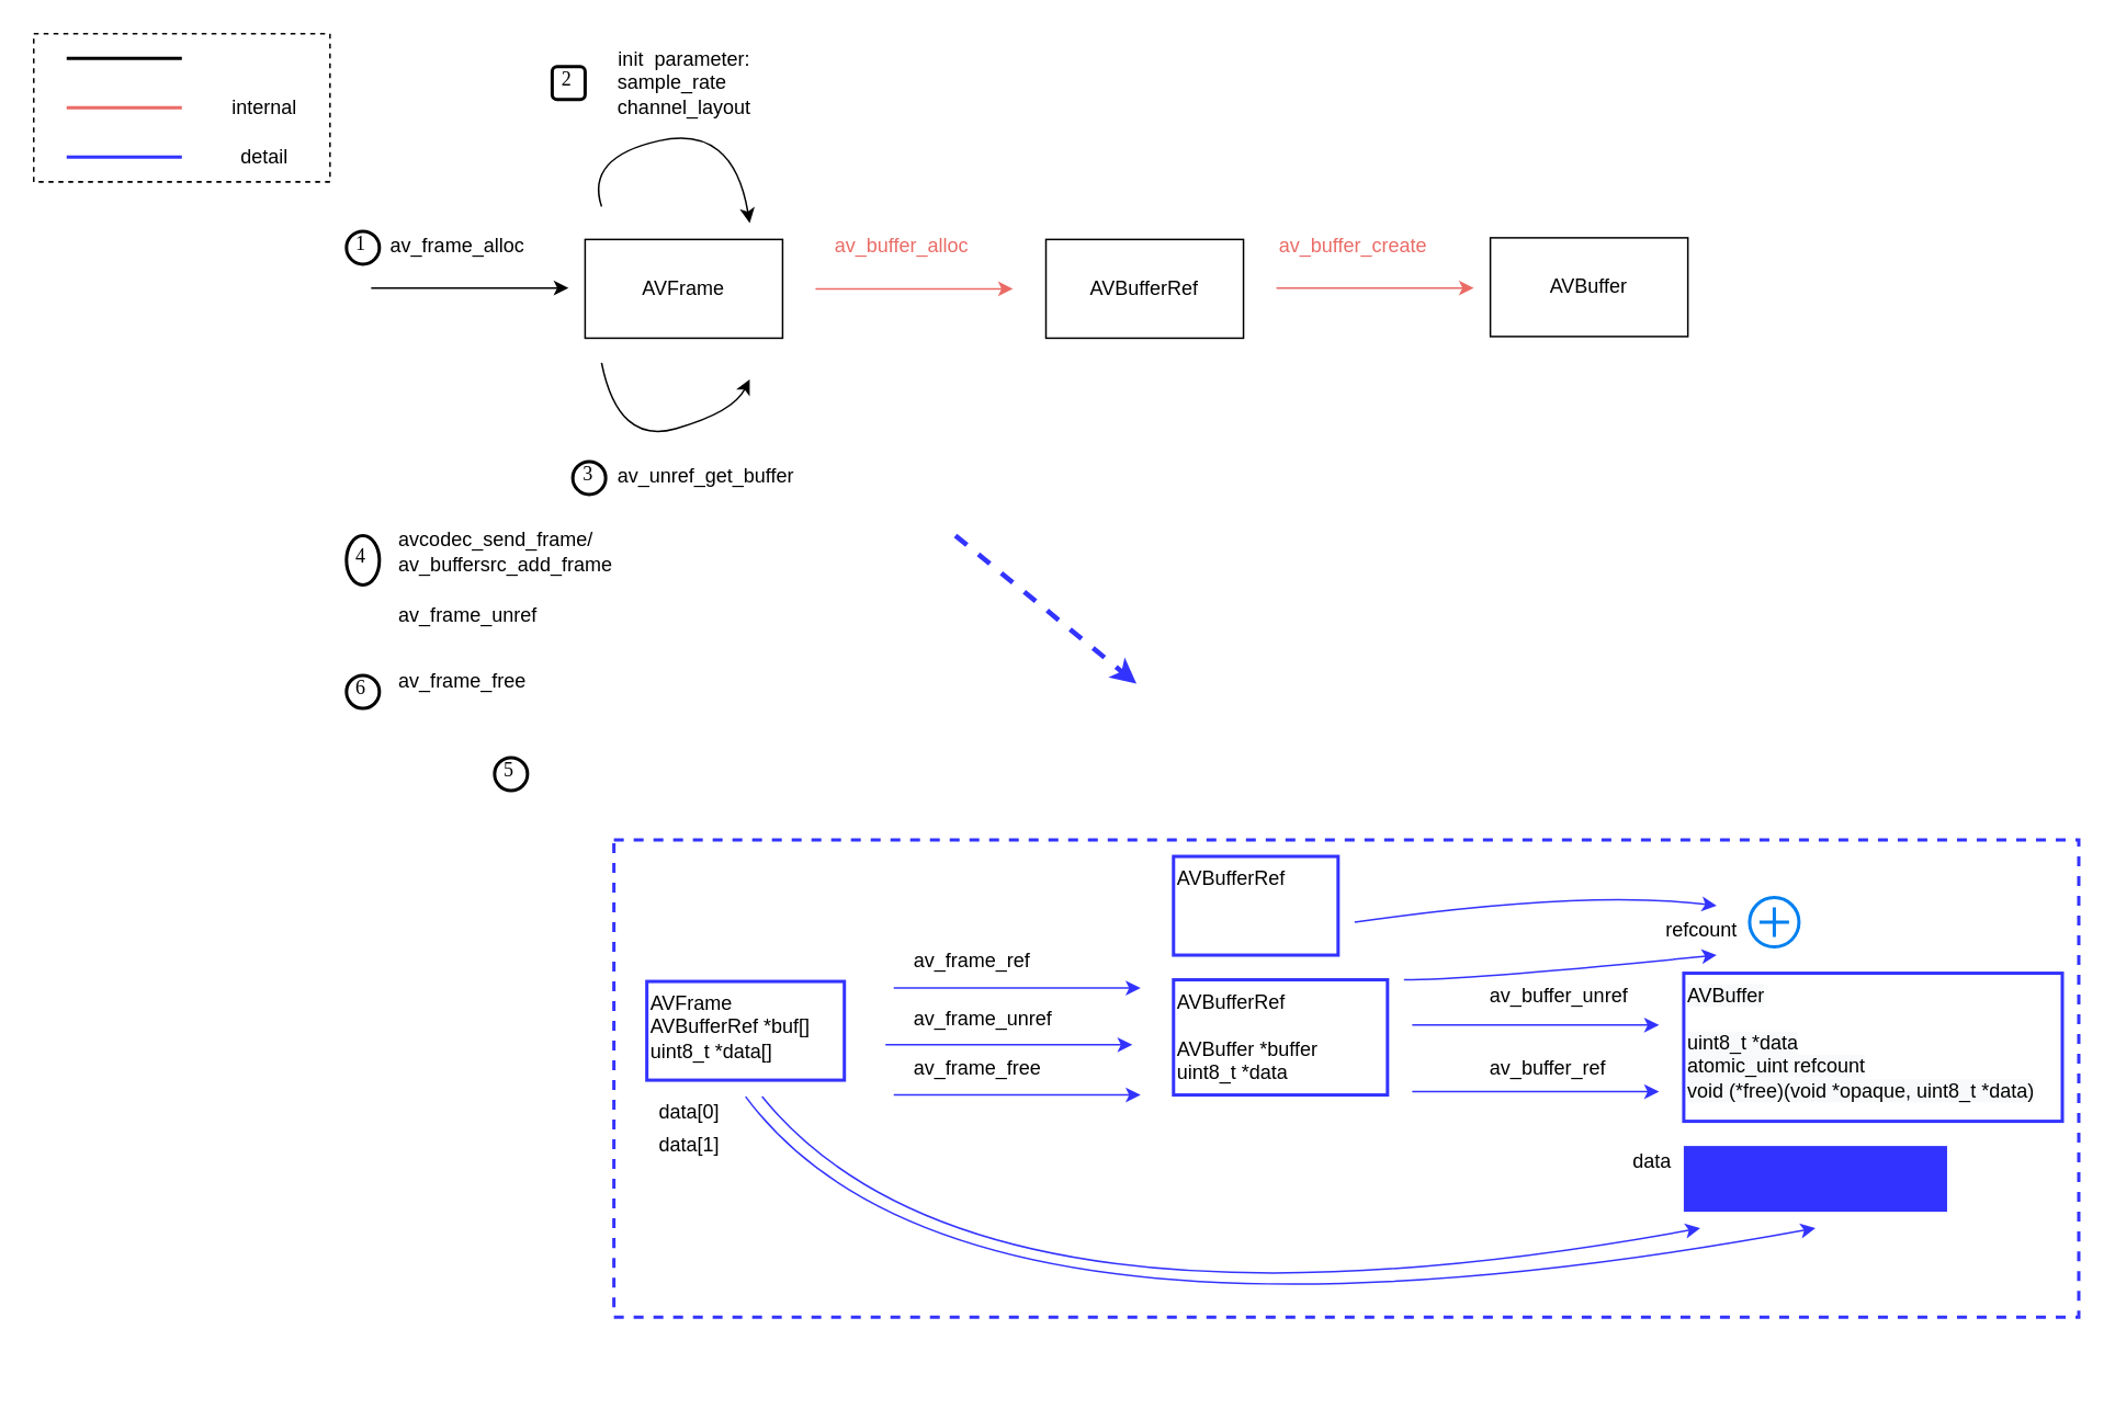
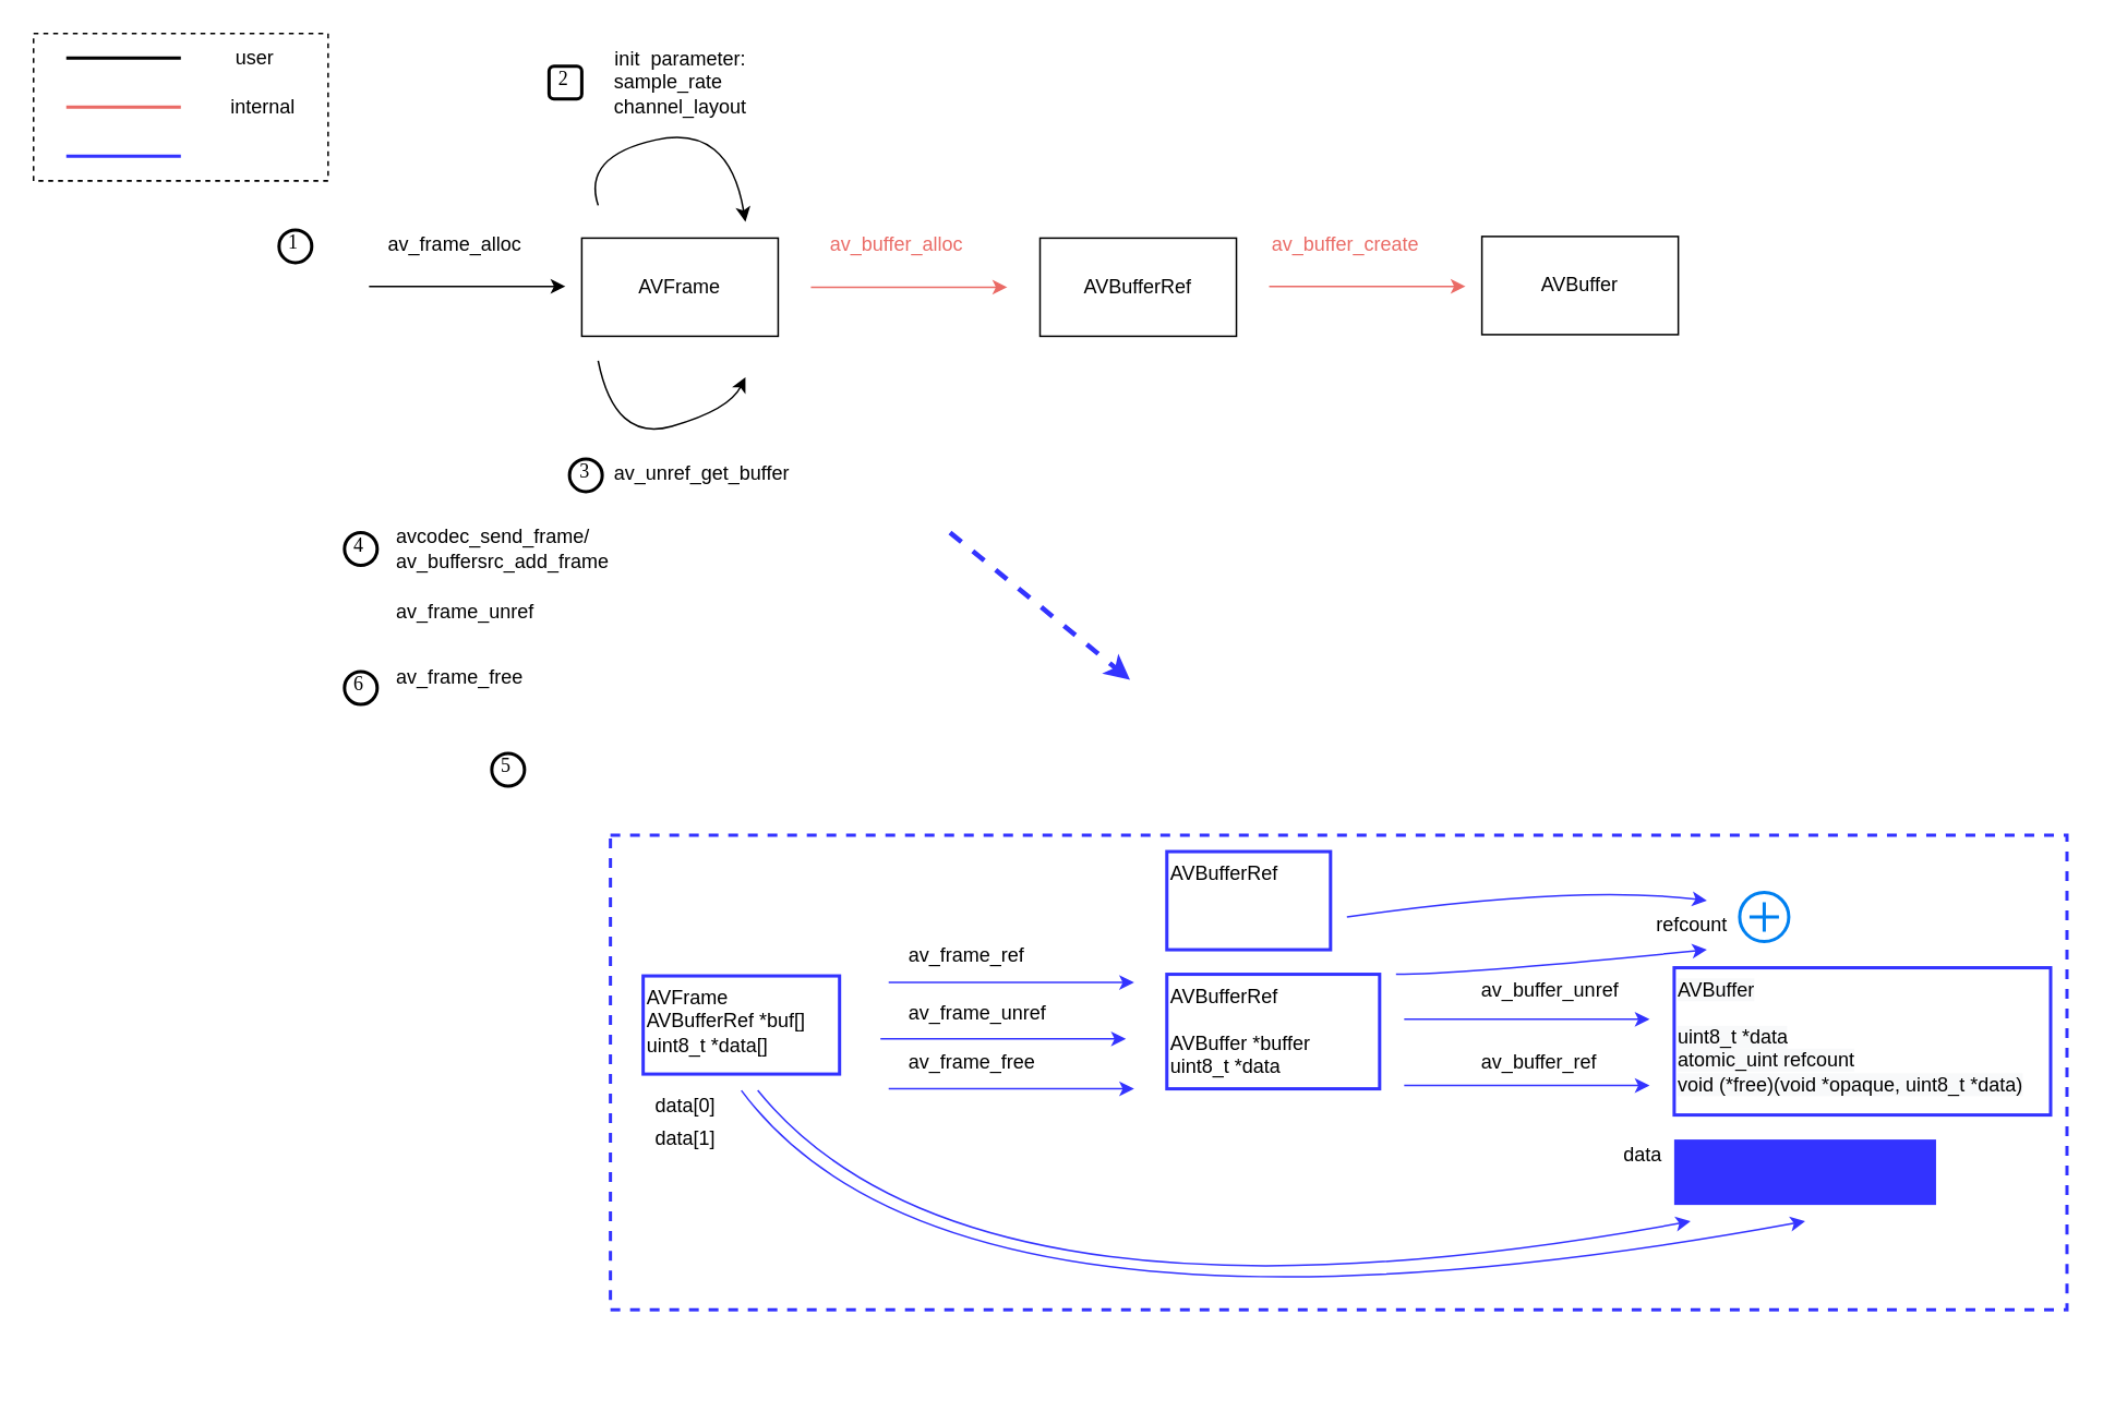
+ <mxCell id="41" value="user" style="text;html=1;align=center;verticalAlign=middle;resizable=0;points=[];autosize=1;" parent="1" vertex="1"><mxGeometry x="135" y="25" width="40" height="20" as="geometry" /></mxCell>
- <mxCell id="45" value="detail" style="text;html=1;align=center;verticalAlign=middle;resizable=0;points=[];autosize=1;" parent="1" vertex="1"><mxGeometry x="140" y="85" width="40" height="20" as="geometry" /></mxCell>
- <mxCell id="47" value="1" style="ellipse;whiteSpace=wrap;html=1;aspect=fixed;strokeWidth=2;fontFamily=Tahoma;spacingBottom=4;spacingRight=2;fillColor=none;" parent="1" vertex="1"><mxGeometry x="210" y="140" width="20" height="20" as="geometry" /></mxCell>
+ <mxCell id="47" value="1" style="ellipse;whiteSpace=wrap;html=1;aspect=fixed;strokeWidth=2;fontFamily=Tahoma;spacingBottom=4;spacingRight=2;fillColor=none;" parent="1" vertex="1"><mxGeometry x="170" y="140" width="20" height="20" as="geometry" /></mxCell>
- <mxCell id="50" value="4" style="ellipse;whiteSpace=wrap;html=1;aspect=fixed;strokeWidth=2;fontFamily=Tahoma;spacingBottom=4;spacingRight=2;fillColor=none;" parent="1" vertex="1"><mxGeometry x="210" y="325" width="20" height="30" as="geometry" /></mxCell>
+ <mxCell id="50" value="4" style="ellipse;whiteSpace=wrap;html=1;aspect=fixed;strokeWidth=2;fontFamily=Tahoma;spacingBottom=4;spacingRight=2;fillColor=none;" parent="1" vertex="1"><mxGeometry x="210" y="325" width="20" height="20" as="geometry" /></mxCell>
